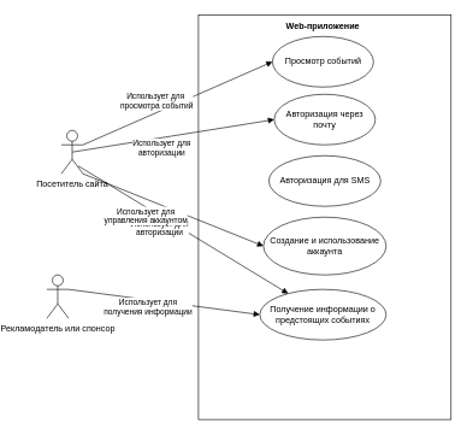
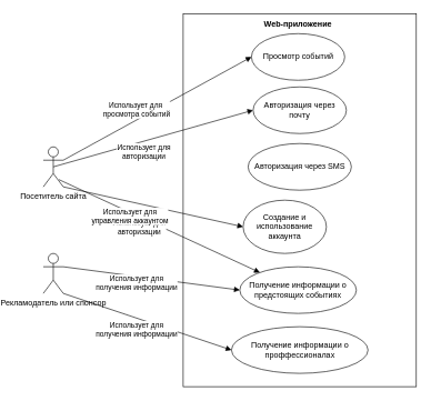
- <mxCell id="2" value="Посетитель сайта" style="shape=umlActor;verticalLabelPosition=bottom;verticalAlign=top;html=1;" parent="1" vertex="1"><mxGeometry x="40" y="180" width="30" height="60" as="geometry" /></mxCell>
+ <mxCell id="2" value="Посетитель сайта" style="shape=umlActor;verticalLabelPosition=bottom;verticalAlign=top;html=1;" parent="1" vertex="1"><mxGeometry x="20" y="220" width="30" height="60" as="geometry" /></mxCell>
- <mxCell id="8" value="Авторизация для SMS" style="ellipse;whiteSpace=wrap;html=1;" parent="1" vertex="1"><mxGeometry x="327.5" y="215" width="155" height="70" as="geometry" /></mxCell>
+ <mxCell id="8" value="Авторизация через SMS" style="ellipse;whiteSpace=wrap;html=1;" parent="1" vertex="1"><mxGeometry x="327.5" y="215" width="155" height="70" as="geometry" /></mxCell>
- <mxCell id="9" value="Создание и использование аккаунта" style="ellipse;whiteSpace=wrap;html=1;" parent="1" vertex="1"><mxGeometry x="320" y="300" width="170" height="80" as="geometry" /></mxCell>
+ <mxCell id="9" value="Создание и использование аккаунта" style="ellipse;whiteSpace=wrap;html=1;" parent="1" vertex="1"><mxGeometry x="320" y="300" width="125" height="80" as="geometry" /></mxCell>
+ <mxCell id="17" value="Использует для&lt;br&gt;получения информации" style="html=1;verticalAlign=bottom;endArrow=block;exitX=1;exitY=1;exitDx=0;exitDy=0;exitPerimeter=0;entryX=0;entryY=0.5;entryDx=0;entryDy=0;" parent="1" source="3" target="11" edge="1"><mxGeometry x="-0.05" y="-31" width="80" relative="1" as="geometry"><mxPoint x="200" y="450" as="sourcePoint" /><mxPoint x="280" y="450" as="targetPoint" /><mxPoint as="offset" /></mxGeometry></mxCell>
+ <mxCell id="11" value="Получение информации о проффессионалах" style="ellipse;whiteSpace=wrap;html=1;" parent="1" vertex="1"><mxGeometry x="302.5" y="490" width="205" height="70" as="geometry" /></mxCell>
